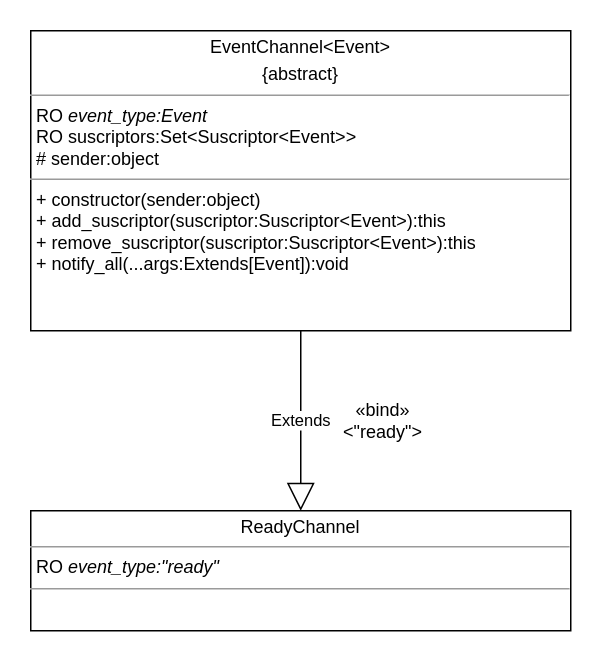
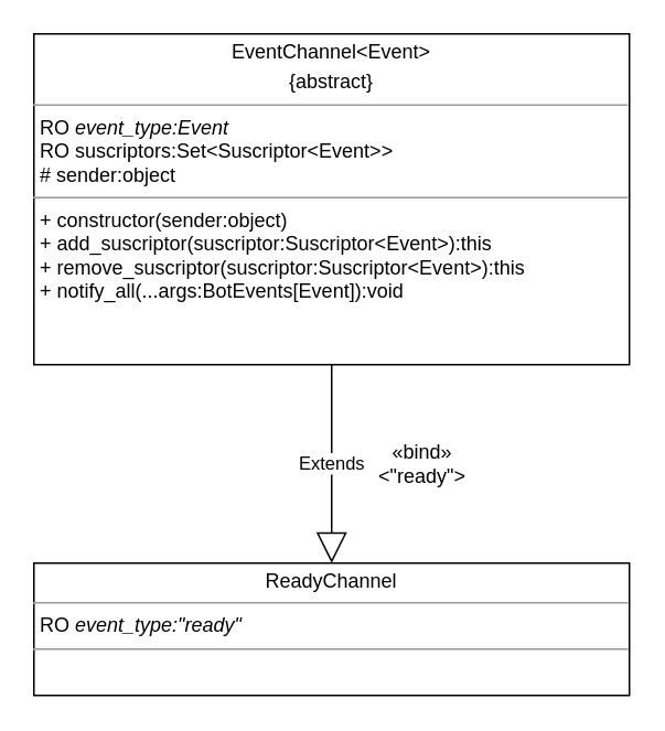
- <mxCell id="2" value="&lt;p style=&quot;margin: 0px ; margin-top: 4px ; text-align: center&quot;&gt;EventChannel&amp;lt;Event&amp;gt;&lt;/p&gt;&lt;p style=&quot;margin: 0px ; margin-top: 4px ; text-align: center&quot;&gt;{abstract}&lt;br&gt;&lt;/p&gt;&lt;hr size=&quot;1&quot;&gt;&lt;p style=&quot;margin: 0px ; margin-left: 4px&quot;&gt;RO &lt;i&gt;event_type:Event&lt;/i&gt;&lt;/p&gt;&lt;p style=&quot;margin: 0px ; margin-left: 4px&quot;&gt;RO suscriptors:Set&amp;lt;Suscriptor&amp;lt;Event&amp;gt;&amp;gt;&lt;i&gt; &lt;br&gt;&lt;/i&gt;&lt;/p&gt;&lt;p style=&quot;margin: 0px ; margin-left: 4px&quot;&gt;# sender:object &lt;br&gt;&lt;/p&gt;&lt;hr size=&quot;1&quot;&gt;&lt;p style=&quot;margin: 0px ; margin-left: 4px&quot;&gt;+ constructor(sender:object)&lt;/p&gt;&lt;p style=&quot;margin: 0px ; margin-left: 4px&quot;&gt;+ add_suscriptor(suscriptor:Suscriptor&amp;lt;Event&amp;gt;):this&lt;/p&gt;&lt;p style=&quot;margin: 0px ; margin-left: 4px&quot;&gt;+ remove_suscriptor(suscriptor:Suscriptor&amp;lt;Event&amp;gt;):this&lt;/p&gt;&lt;p style=&quot;margin: 0px ; margin-left: 4px&quot;&gt;+ notify_all(...args:Extends[Event]):void&lt;br&gt;&lt;/p&gt;" style="verticalAlign=top;align=left;overflow=fill;fontSize=12;fontFamily=Helvetica;html=1;" vertex="1" parent="1"><mxGeometry x="20" y="20" width="360" height="200" as="geometry" /></mxCell>
+ <mxCell id="2" value="&lt;p style=&quot;margin: 0px ; margin-top: 4px ; text-align: center&quot;&gt;EventChannel&amp;lt;Event&amp;gt;&lt;/p&gt;&lt;p style=&quot;margin: 0px ; margin-top: 4px ; text-align: center&quot;&gt;{abstract}&lt;br&gt;&lt;/p&gt;&lt;hr size=&quot;1&quot;&gt;&lt;p style=&quot;margin: 0px ; margin-left: 4px&quot;&gt;RO &lt;i&gt;event_type:Event&lt;/i&gt;&lt;/p&gt;&lt;p style=&quot;margin: 0px ; margin-left: 4px&quot;&gt;RO suscriptors:Set&amp;lt;Suscriptor&amp;lt;Event&amp;gt;&amp;gt;&lt;i&gt; &lt;br&gt;&lt;/i&gt;&lt;/p&gt;&lt;p style=&quot;margin: 0px ; margin-left: 4px&quot;&gt;# sender:object &lt;br&gt;&lt;/p&gt;&lt;hr size=&quot;1&quot;&gt;&lt;p style=&quot;margin: 0px ; margin-left: 4px&quot;&gt;+ constructor(sender:object)&lt;/p&gt;&lt;p style=&quot;margin: 0px ; margin-left: 4px&quot;&gt;+ add_suscriptor(suscriptor:Suscriptor&amp;lt;Event&amp;gt;):this&lt;/p&gt;&lt;p style=&quot;margin: 0px ; margin-left: 4px&quot;&gt;+ remove_suscriptor(suscriptor:Suscriptor&amp;lt;Event&amp;gt;):this&lt;/p&gt;&lt;p style=&quot;margin: 0px ; margin-left: 4px&quot;&gt;+ notify_all(...args:BotEvents[Event]):void&lt;br&gt;&lt;/p&gt;" style="verticalAlign=top;align=left;overflow=fill;fontSize=12;fontFamily=Helvetica;html=1;" vertex="1" parent="1"><mxGeometry x="20" y="20" width="360" height="200" as="geometry" /></mxCell>
